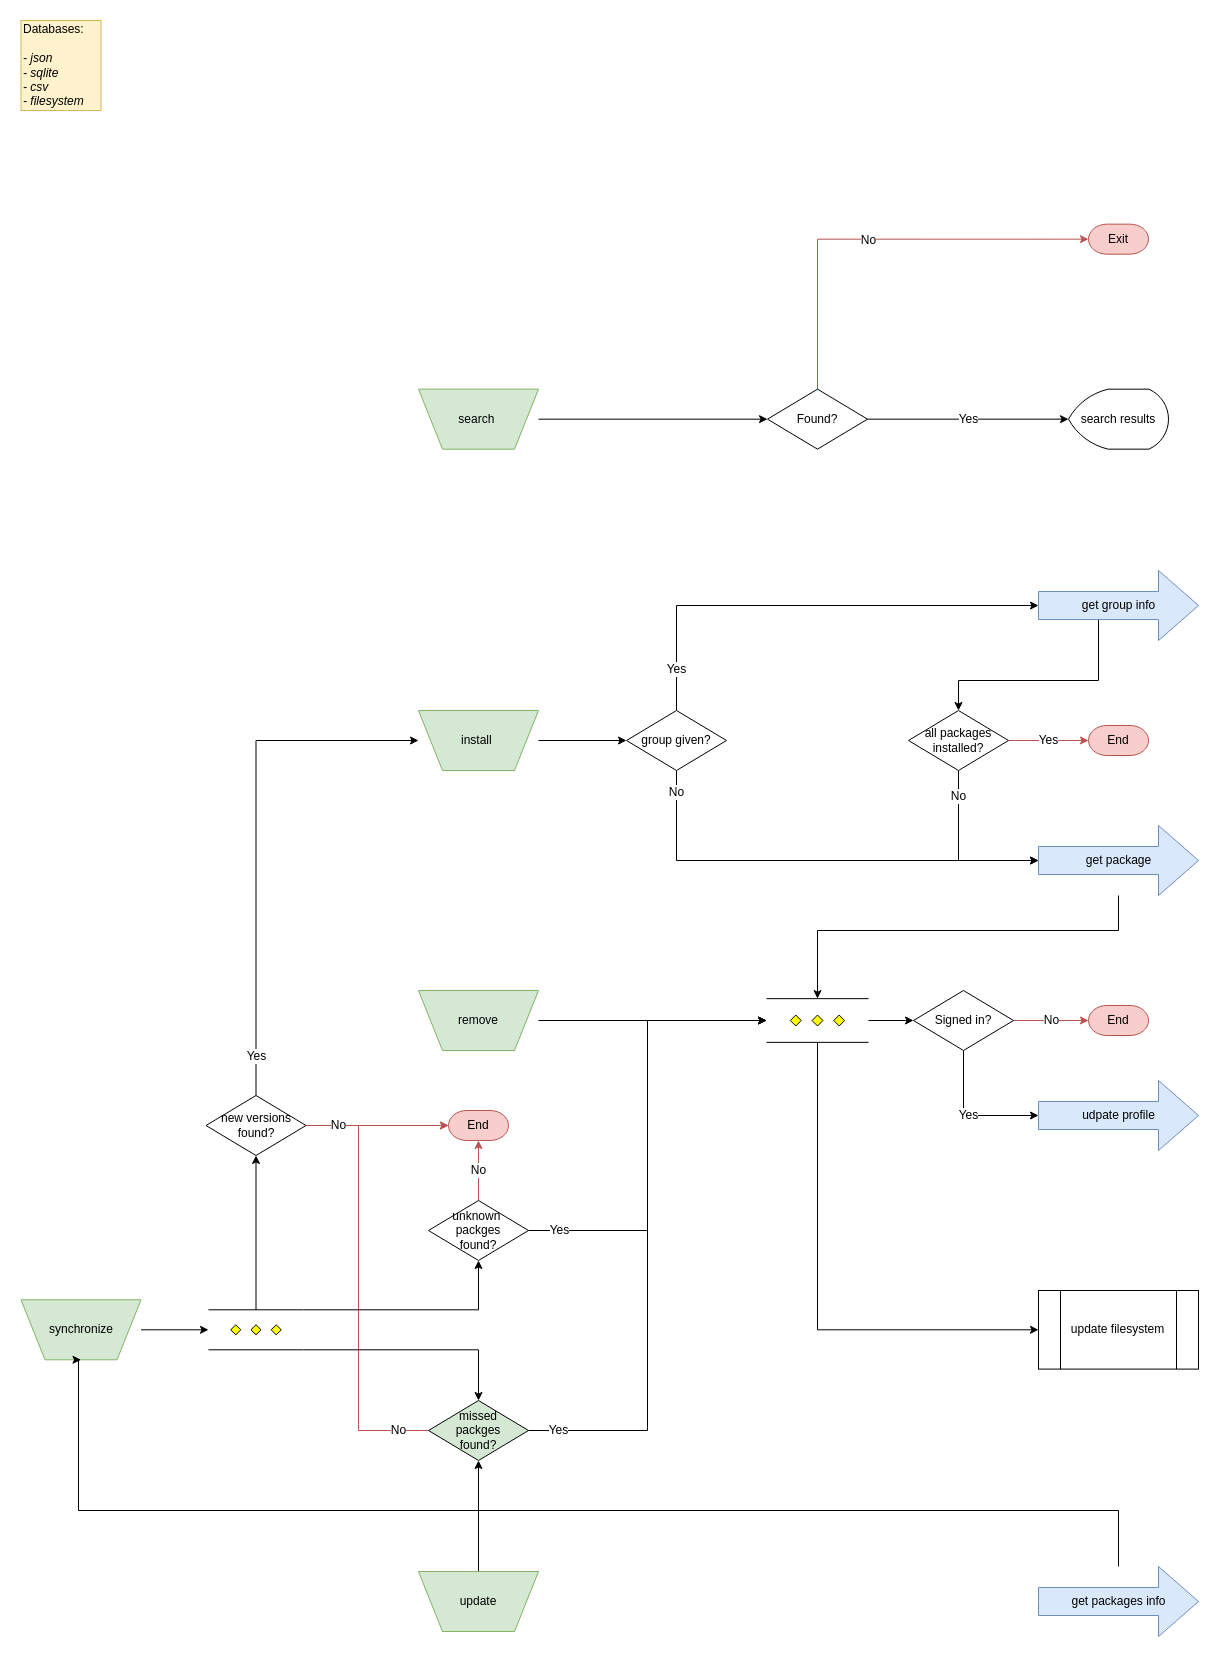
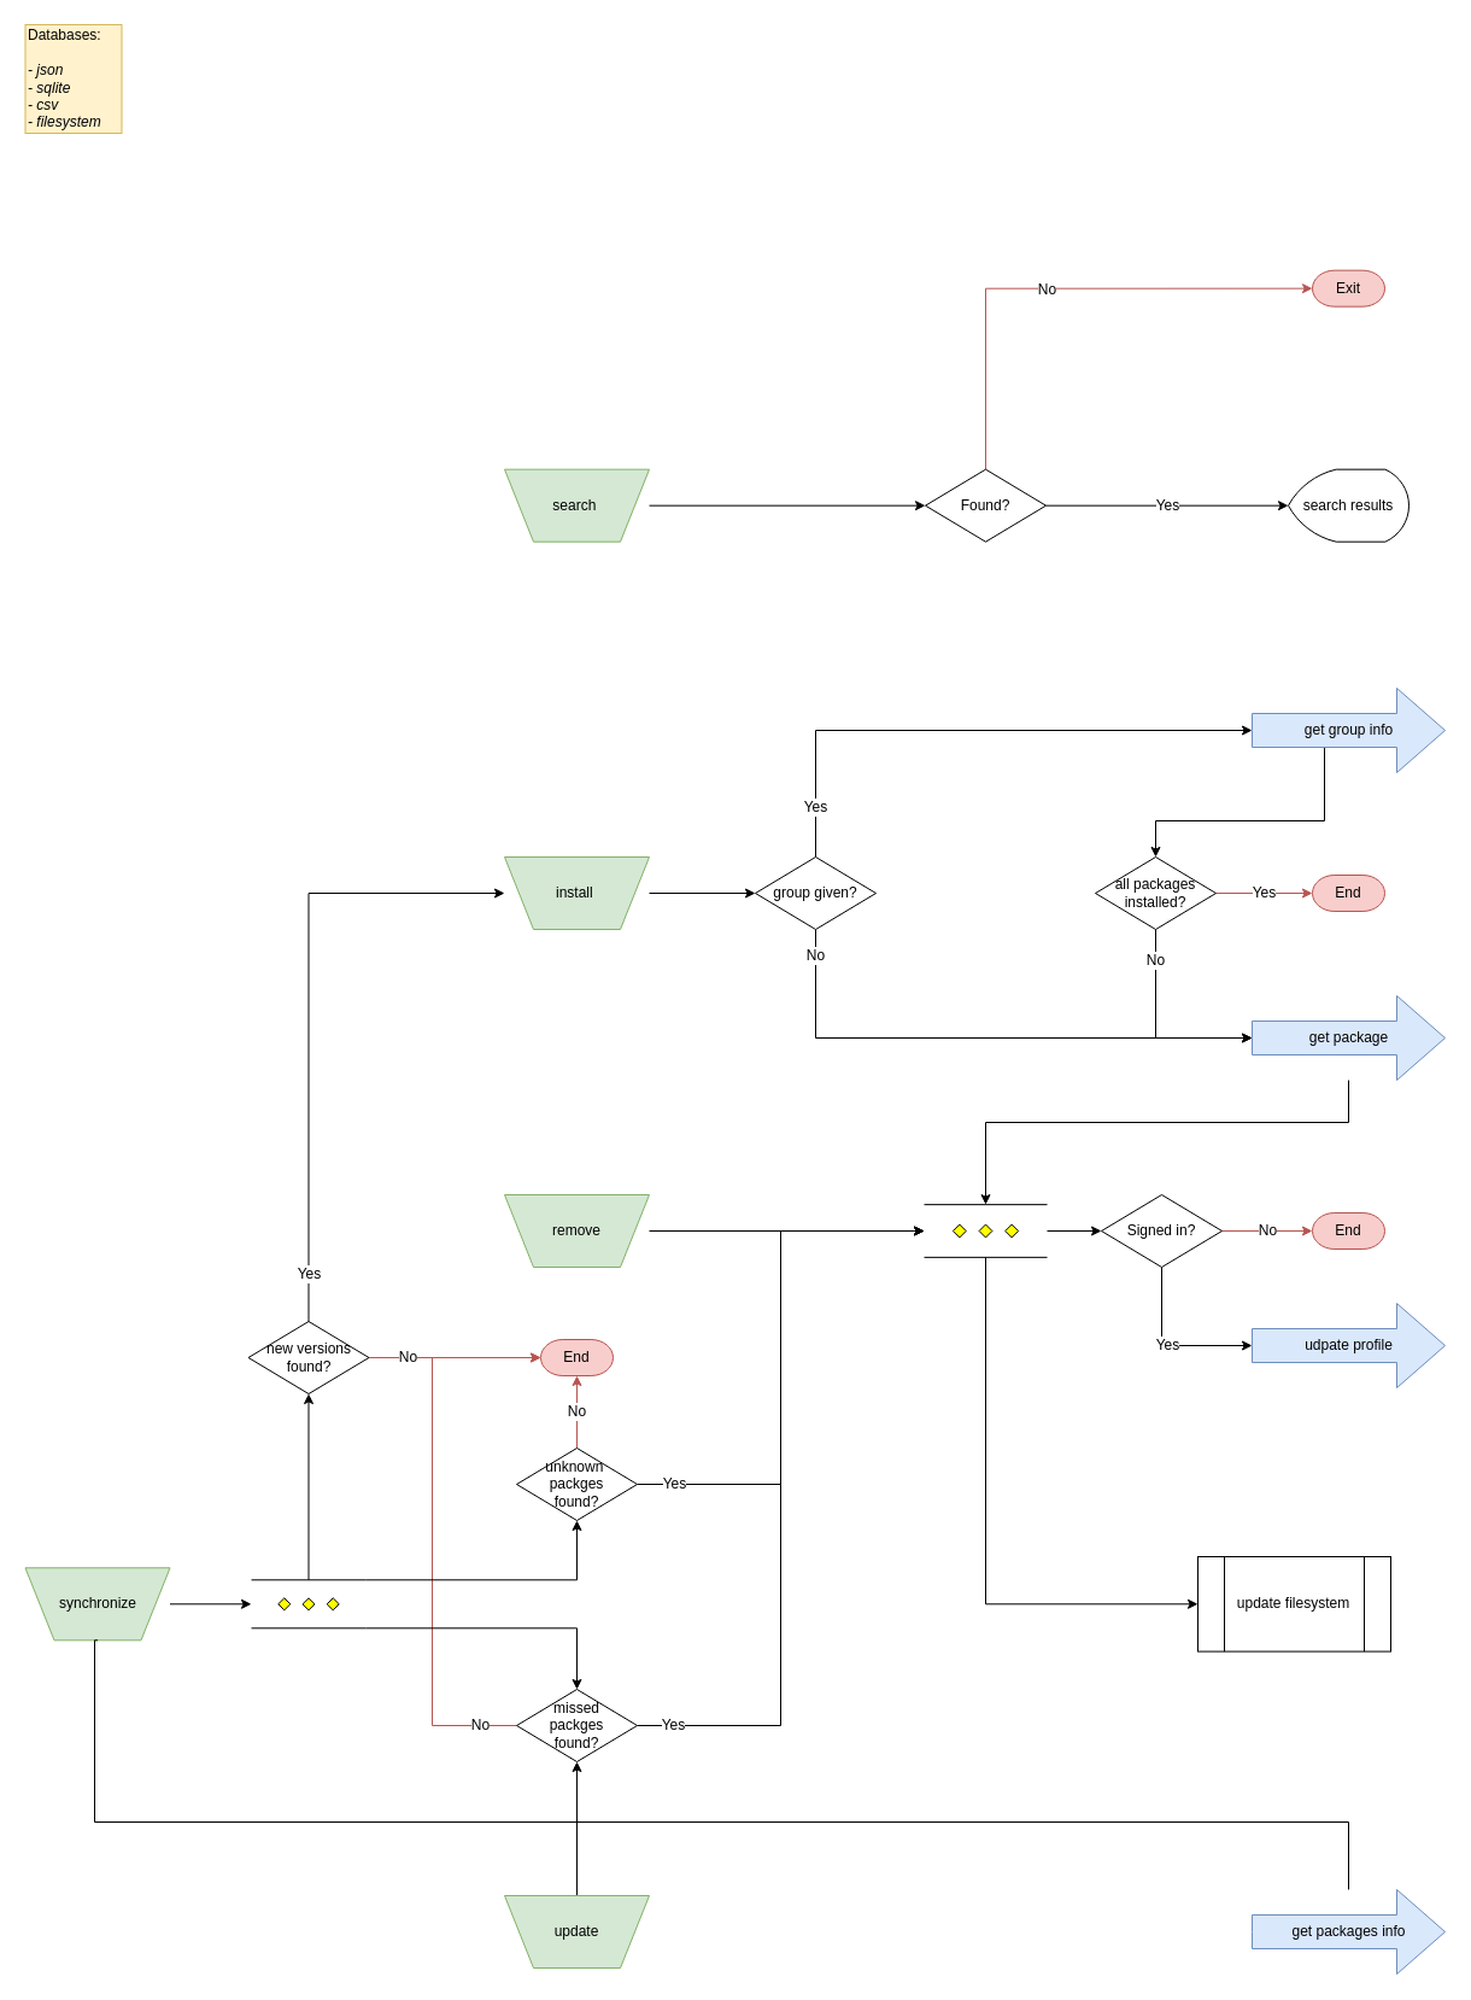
- <mxCell id="17" value="update filesystem" style="html=1;shape=process;whiteSpace=wrap;rounded=0;size=0.14;arcSize=6;strokeWidth=1;shadow=0;fontSize=12;fontFamily=Helvetica;" vertex="1" parent="1"><mxGeometry x="1038" y="1290" width="160" height="78.6" as="geometry" /></mxCell>
+ <mxCell id="17" value="update filesystem" style="html=1;shape=process;whiteSpace=wrap;rounded=0;size=0.14;arcSize=6;strokeWidth=1;shadow=0;fontSize=12;fontFamily=Helvetica;" vertex="1" parent="1"><mxGeometry x="993" y="1290" width="160" height="78.6" as="geometry" /></mxCell>
- <mxCell id="39" style="edgeStyle=orthogonalEdgeStyle;rounded=0;orthogonalLoop=1;jettySize=auto;html=1;entryX=0.5;entryY=1;entryDx=0;entryDy=0;fontSize=12;fontFamily=Helvetica;shadow=0;" edge="1" parent="1" source="40" target="8"><mxGeometry relative="1" as="geometry"><Array as="points"><mxPoint x="1118" y="1510" /><mxPoint x="78" y="1510" /></Array></mxGeometry></mxCell>
+ <mxCell id="39" style="edgeStyle=orthogonalEdgeStyle;rounded=0;orthogonalLoop=1;jettySize=auto;html=1;entryX=0.5;entryY=1;entryDx=0;entryDy=0;fontSize=12;fontFamily=Helvetica;shadow=0;endArrow=none;" edge="1" parent="1" source="40" target="8"><mxGeometry relative="1" as="geometry"><Array as="points"><mxPoint x="1118" y="1510" /><mxPoint x="78" y="1510" /></Array></mxGeometry></mxCell>
- <mxCell id="26" value="missed &lt;br&gt;packges &lt;br&gt;found?" style="rhombus;whiteSpace=wrap;html=1;rounded=0;shadow=0;labelBackgroundColor=none;strokeWidth=1;fontFamily=Helvetica;fontSize=12;align=center;fillColor=#d5e8d4;" vertex="1" parent="1"><mxGeometry x="428" y="1400" width="100" height="60" as="geometry" /></mxCell>
+ <mxCell id="26" value="missed &lt;br&gt;packges &lt;br&gt;found?" style="rhombus;whiteSpace=wrap;html=1;rounded=0;shadow=0;labelBackgroundColor=none;strokeWidth=1;fontFamily=Helvetica;fontSize=12;align=center;" vertex="1" parent="1"><mxGeometry x="428" y="1400" width="100" height="60" as="geometry" /></mxCell>
